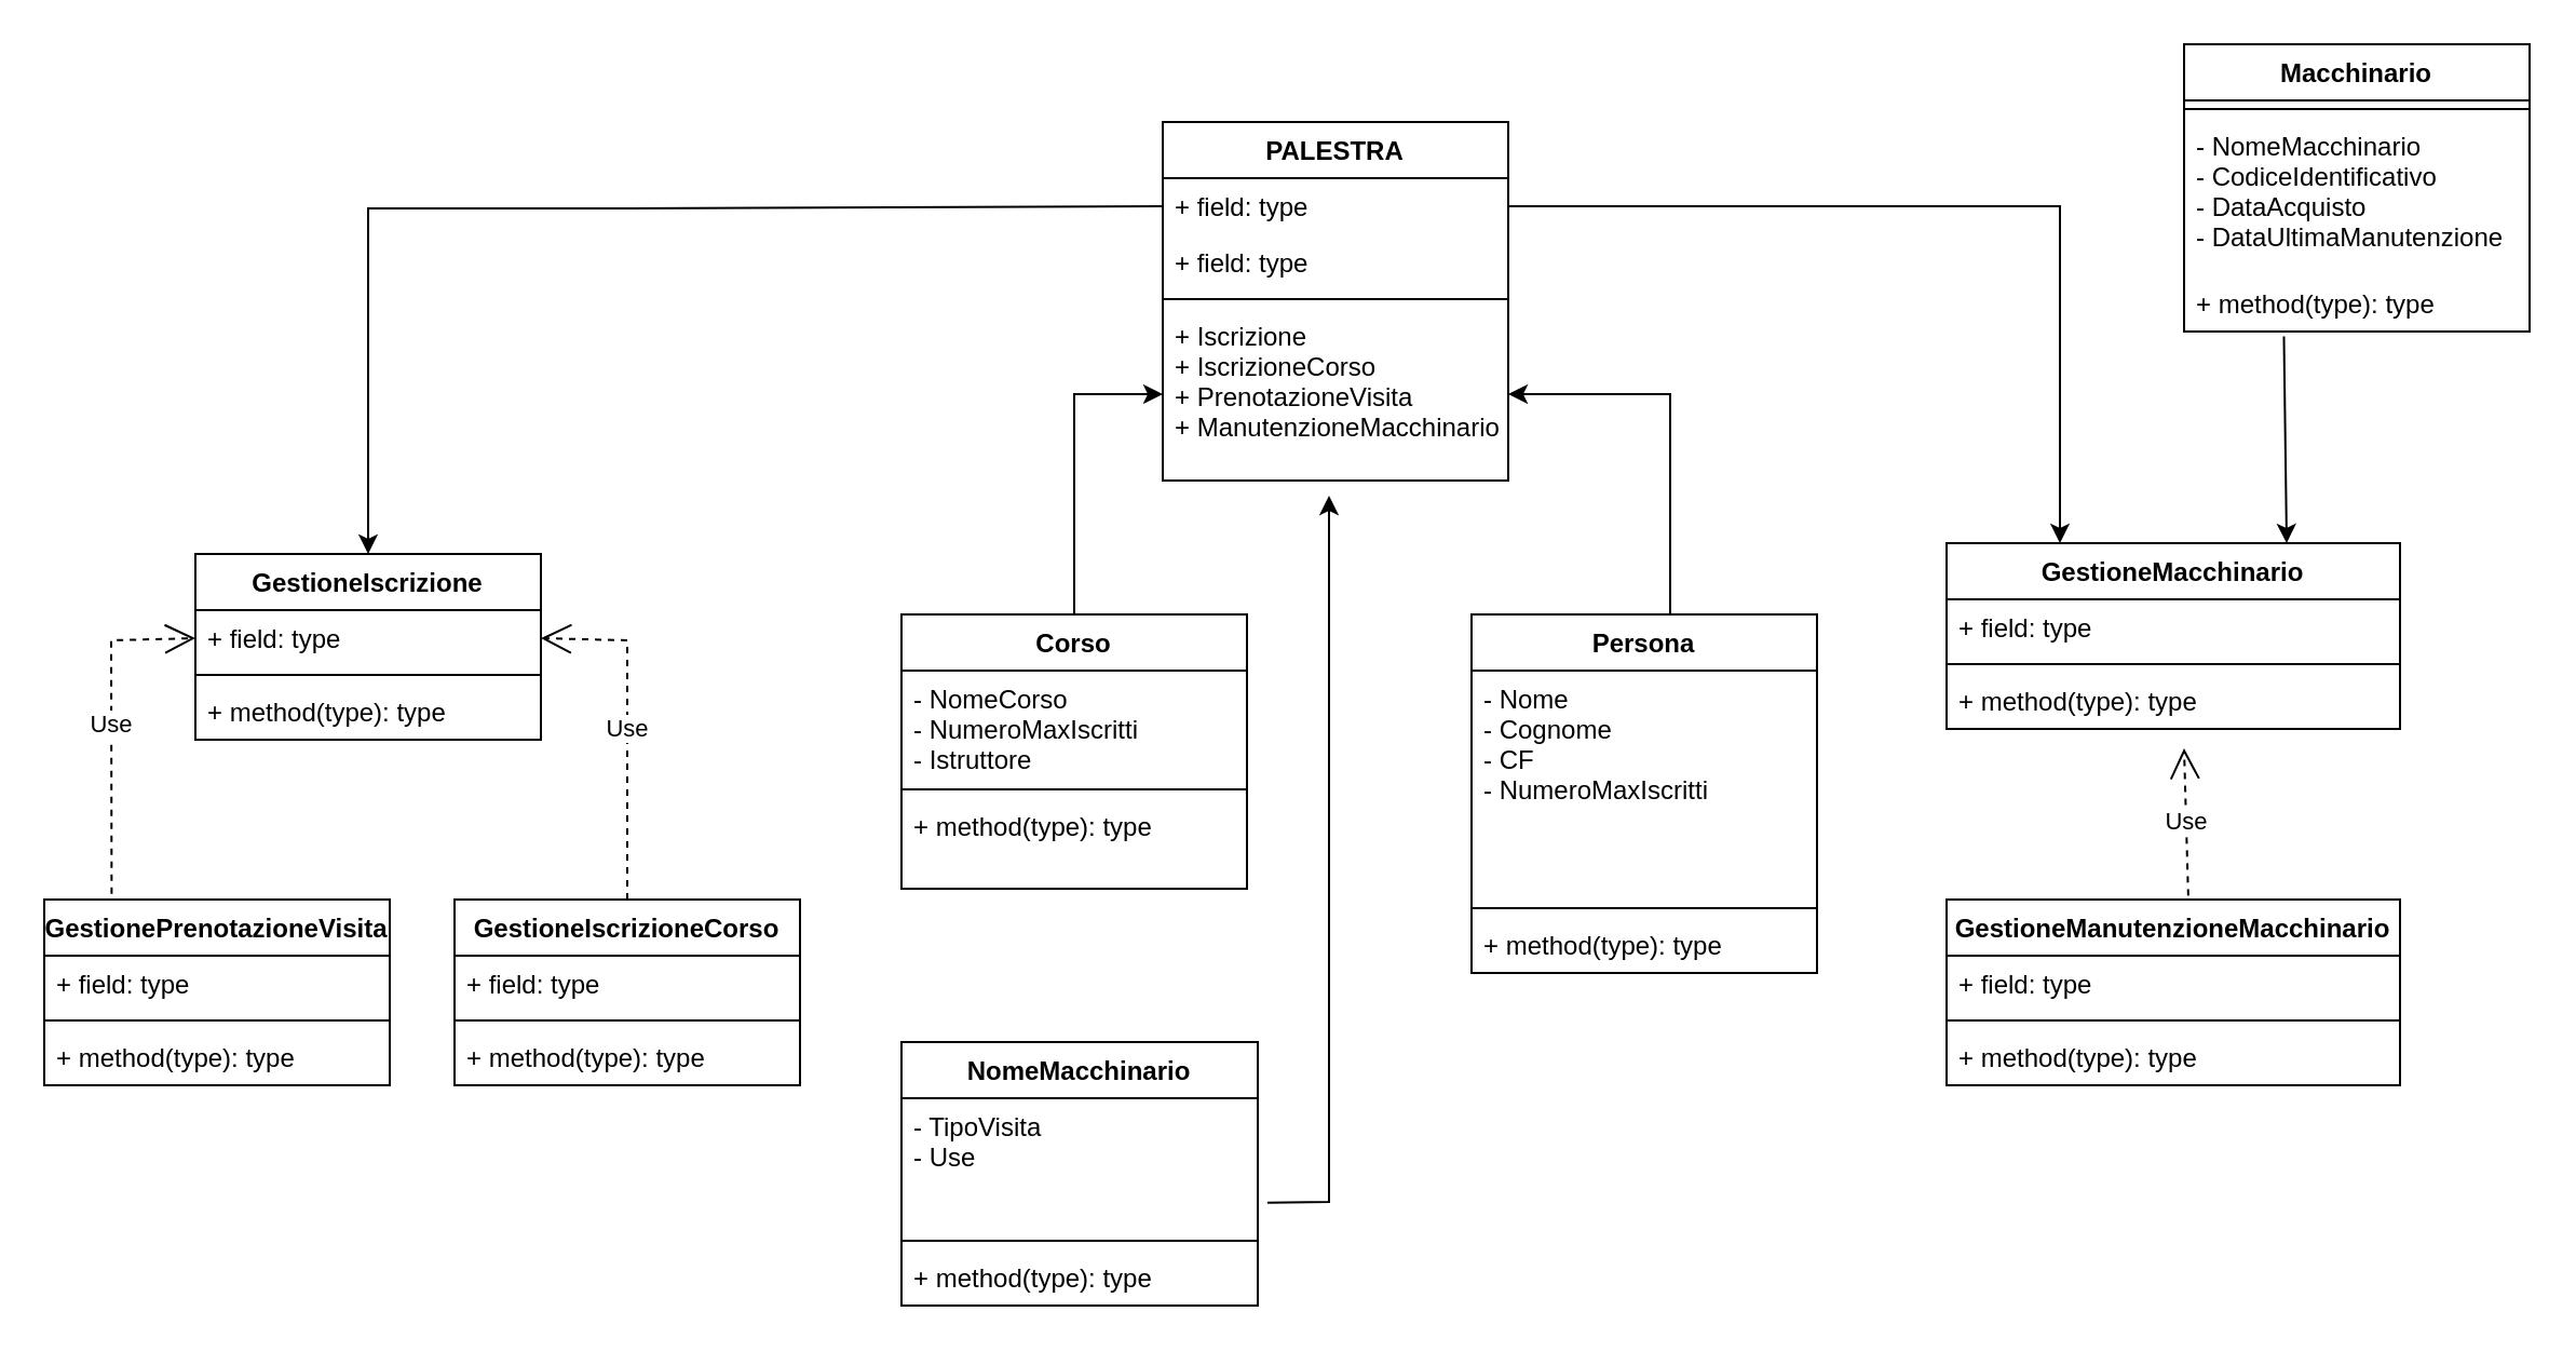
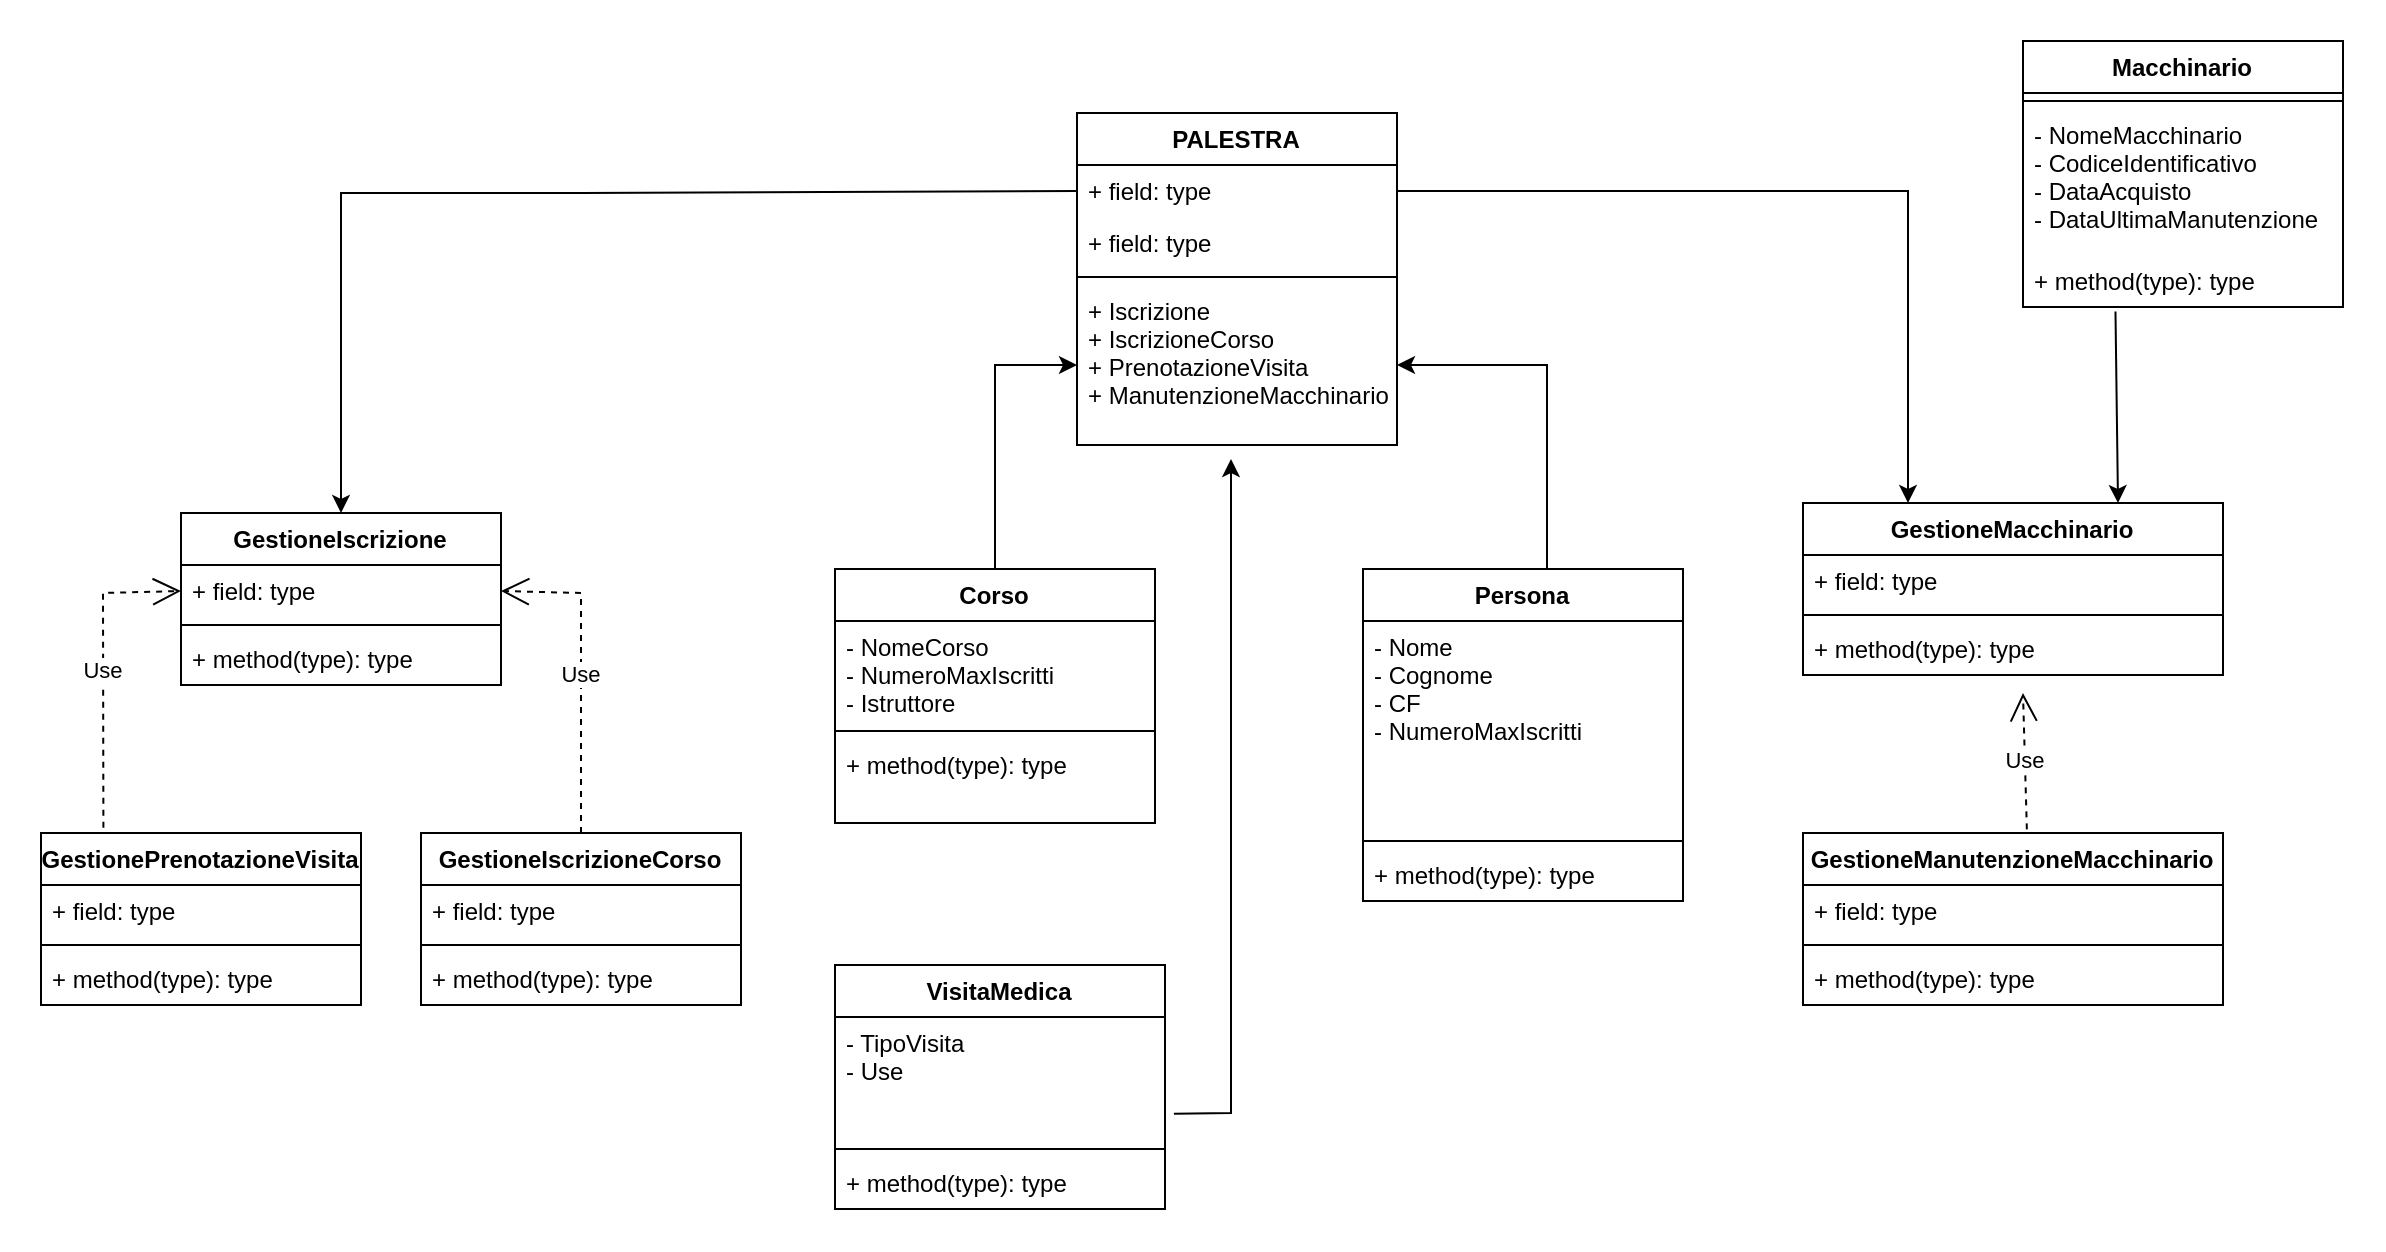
- <mxCell id="41" value="NomeMacchinario" style="swimlane;fontStyle=1;align=center;verticalAlign=top;childLayout=stackLayout;horizontal=1;startSize=26;horizontalStack=0;resizeParent=1;resizeParentMax=0;resizeLast=0;collapsible=1;marginBottom=0;" vertex="1" parent="1"><mxGeometry x="417" y="482" width="165" height="122" as="geometry" /></mxCell>
+ <mxCell id="41" value="VisitaMedica" style="swimlane;fontStyle=1;align=center;verticalAlign=top;childLayout=stackLayout;horizontal=1;startSize=26;horizontalStack=0;resizeParent=1;resizeParentMax=0;resizeLast=0;collapsible=1;marginBottom=0;" vertex="1" parent="1"><mxGeometry x="417" y="482" width="165" height="122" as="geometry" /></mxCell>
